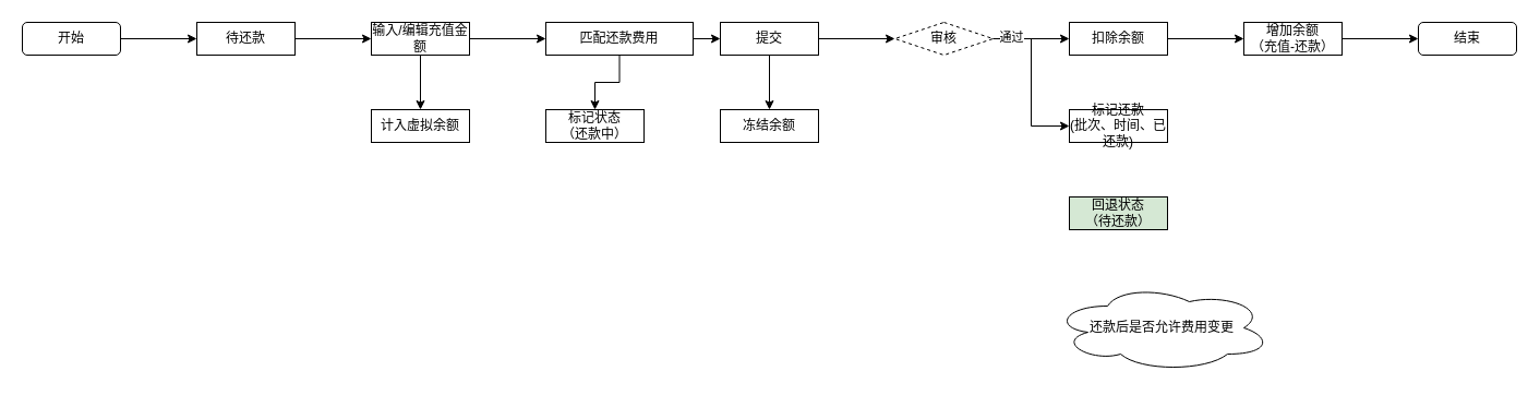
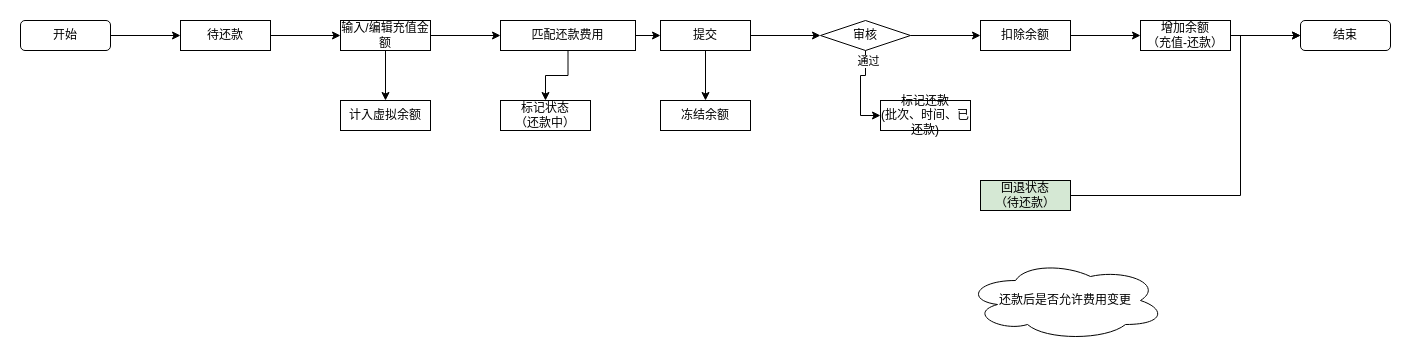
- <mxCell id="12" value="审核" style="rhombus;whiteSpace=wrap;html=1;dashed=1;" vertex="1" parent="1"><mxGeometry x="820" y="20" width="90" height="30" as="geometry" /></mxCell>
+ <mxCell id="12" value="审核" style="rhombus;whiteSpace=wrap;html=1;" vertex="1" parent="1"><mxGeometry x="820" y="20" width="90" height="30" as="geometry" /></mxCell>
- <mxCell id="15" value="标记还款&lt;br&gt;(批次、时间、已还款)" style="rounded=0;whiteSpace=wrap;html=1;" vertex="1" parent="1"><mxGeometry x="980" y="100" width="90" height="30" as="geometry" /></mxCell>
+ <mxCell id="15" value="标记还款&lt;br&gt;(批次、时间、已还款)" style="rounded=0;whiteSpace=wrap;html=1;" vertex="1" parent="1"><mxGeometry x="880" y="100" width="90" height="30" as="geometry" /></mxCell>
+ <mxCell id="21" style="edgeStyle=orthogonalEdgeStyle;rounded=0;orthogonalLoop=1;jettySize=auto;html=1;entryX=0;entryY=0.5;entryDx=0;entryDy=0;" edge="1" parent="1" source="22" target="26"><mxGeometry relative="1" as="geometry"><Array as="points"><mxPoint x="1240" y="195" /><mxPoint x="1240" y="35" /></Array></mxGeometry></mxCell>
